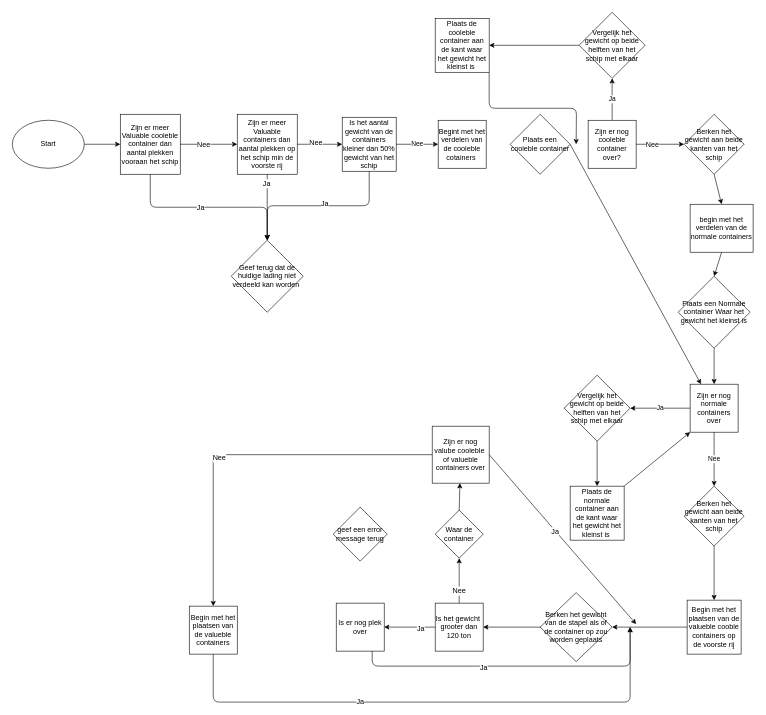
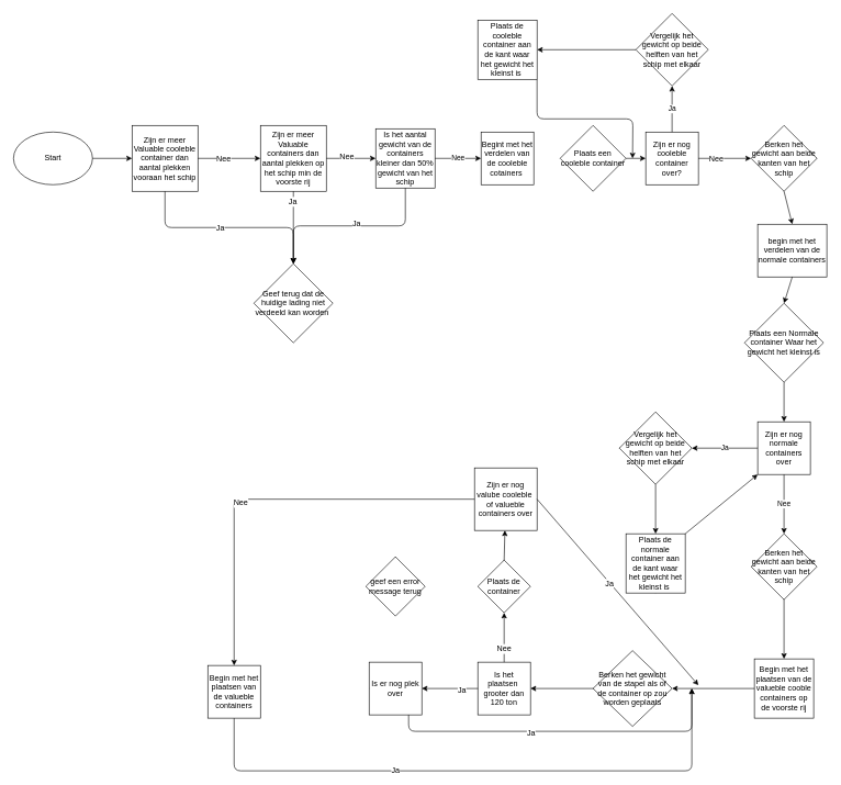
- <mxCell id="21" value="" style="endArrow=classic;html=1;exitX=1;exitY=0.5;exitDx=0;exitDy=0;" edge="1" parent="1" source="20" target="38"><mxGeometry width="50" height="50" relative="1" as="geometry"><mxPoint x="1000" y="280" as="sourcePoint" /><mxPoint x="1020" y="240" as="targetPoint" /></mxGeometry></mxCell>
+ <mxCell id="21" value="" style="endArrow=classic;html=1;exitX=1;exitY=0.5;exitDx=0;exitDy=0;" edge="1" parent="1" source="20" target="22"><mxGeometry width="50" height="50" relative="1" as="geometry"><mxPoint x="1000" y="280" as="sourcePoint" /><mxPoint x="1020" y="240" as="targetPoint" /></mxGeometry></mxCell>
- <mxCell id="59" value="Waar de container" style="rhombus;whiteSpace=wrap;html=1;" vertex="1" parent="1"><mxGeometry x="725" y="850" width="80" height="80" as="geometry" /></mxCell>
+ <mxCell id="59" value="Plaats de container" style="rhombus;whiteSpace=wrap;html=1;" vertex="1" parent="1"><mxGeometry x="725" y="850" width="80" height="80" as="geometry" /></mxCell>
- <mxCell id="55" value="Is het gewicht&amp;nbsp; grooter dan 120 ton" style="whiteSpace=wrap;html=1;aspect=fixed;" vertex="1" parent="1"><mxGeometry x="725" y="1005" width="80" height="80" as="geometry" /></mxCell>
+ <mxCell id="55" value="Is het plaatsen&amp;nbsp; grooter dan 120 ton" style="whiteSpace=wrap;html=1;aspect=fixed;" vertex="1" parent="1"><mxGeometry x="725" y="1005" width="80" height="80" as="geometry" /></mxCell>
